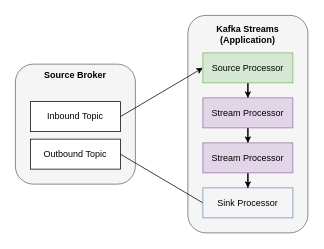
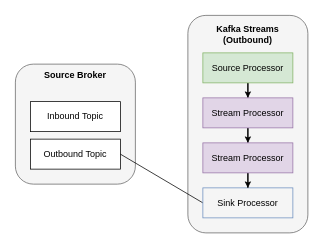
- <mxCell id="16" value="&lt;b&gt;Kafka Streams&lt;/b&gt;&lt;div&gt;&lt;b&gt;(Application)&lt;/b&gt;&lt;/div&gt;" style="text;html=1;align=center;verticalAlign=middle;whiteSpace=wrap;rounded=0;" vertex="1" parent="1"><mxGeometry x="275" y="30" width="110" height="30" as="geometry" /></mxCell>
+ <mxCell id="16" value="&lt;b&gt;Kafka Streams&lt;/b&gt;&lt;div&gt;&lt;b&gt;(Outbound)&lt;/b&gt;&lt;/div&gt;" style="text;html=1;align=center;verticalAlign=middle;whiteSpace=wrap;rounded=0;" vertex="1" parent="1"><mxGeometry x="275" y="30" width="110" height="30" as="geometry" /></mxCell>
- <mxCell id="4" style="rounded=0;orthogonalLoop=1;jettySize=auto;html=1;entryX=0;entryY=0.5;entryDx=0;entryDy=0;exitX=1;exitY=0.5;exitDx=0;exitDy=0;" edge="1" parent="1" source="5" target="8"><mxGeometry relative="1" as="geometry" /></mxCell>
